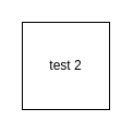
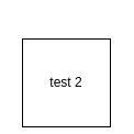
- <mxCell id="2" value="test 2&lt;br&gt;" style="whiteSpace=wrap;html=1;aspect=fixed;" vertex="1" parent="1"><mxGeometry x="20" y="20" width="80" height="80" as="geometry" /></mxCell>
+ <mxCell id="2" value="test 2&lt;br&gt;" style="whiteSpace=wrap;html=1;aspect=fixed;" vertex="1" parent="1"><mxGeometry x="20" y="35" width="80" height="80" as="geometry" /></mxCell>
